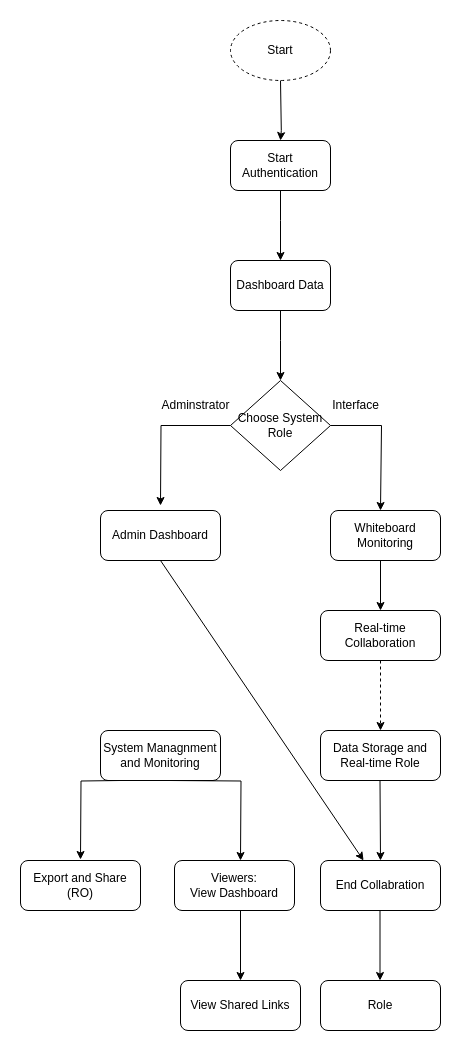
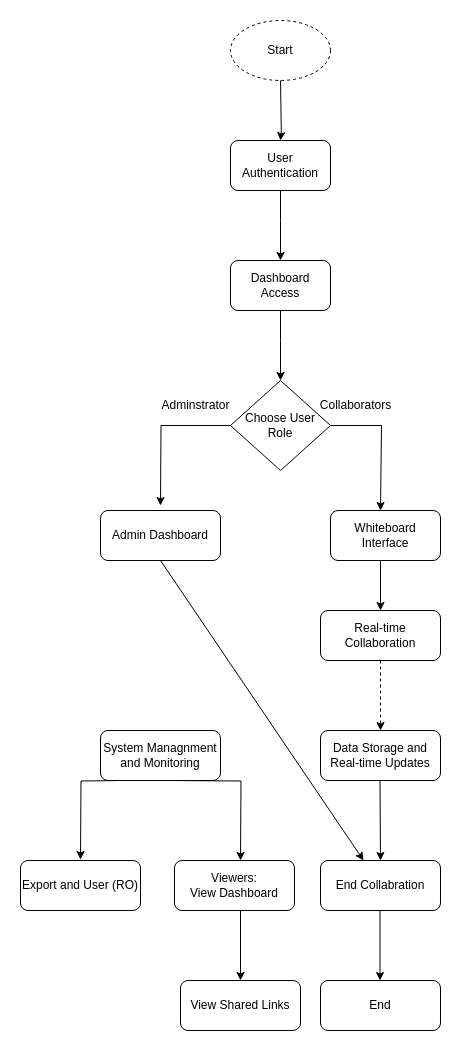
- <mxCell id="4" value="Start Authentication" style="rounded=1;whiteSpace=wrap;html=1;" vertex="1" parent="1"><mxGeometry x="230" y="140" width="100" height="50" as="geometry" /></mxCell>
+ <mxCell id="4" value="User Authentication" style="rounded=1;whiteSpace=wrap;html=1;" vertex="1" parent="1"><mxGeometry x="230" y="140" width="100" height="50" as="geometry" /></mxCell>
- <mxCell id="6" value="Dashboard Data" style="rounded=1;whiteSpace=wrap;html=1;" vertex="1" parent="1"><mxGeometry x="230" y="260" width="100" height="50" as="geometry" /></mxCell>
+ <mxCell id="6" value="Dashboard Access" style="rounded=1;whiteSpace=wrap;html=1;" vertex="1" parent="1"><mxGeometry x="230" y="260" width="100" height="50" as="geometry" /></mxCell>
- <mxCell id="14" value="Interface" style="text;html=1;align=center;verticalAlign=middle;resizable=0;points=[];autosize=1;strokeColor=none;fillColor=none;" vertex="1" parent="1"><mxGeometry x="310" y="390" width="90" height="30" as="geometry" /></mxCell>
+ <mxCell id="14" value="Collaborators" style="text;html=1;align=center;verticalAlign=middle;resizable=0;points=[];autosize=1;strokeColor=none;fillColor=none;" vertex="1" parent="1"><mxGeometry x="310" y="390" width="90" height="30" as="geometry" /></mxCell>
- <mxCell id="8" value="Choose System Role" style="rhombus;whiteSpace=wrap;html=1;" vertex="1" parent="1"><mxGeometry x="230" y="380" width="100" height="90" as="geometry" /></mxCell>
+ <mxCell id="8" value="Choose User Role" style="rhombus;whiteSpace=wrap;html=1;" vertex="1" parent="1"><mxGeometry x="230" y="380" width="100" height="90" as="geometry" /></mxCell>
- <mxCell id="11" value="Whiteboard Monitoring" style="rounded=1;whiteSpace=wrap;html=1;" vertex="1" parent="1"><mxGeometry x="330" y="510" width="110" height="50" as="geometry" /></mxCell>
+ <mxCell id="11" value="Whiteboard Interface" style="rounded=1;whiteSpace=wrap;html=1;" vertex="1" parent="1"><mxGeometry x="330" y="510" width="110" height="50" as="geometry" /></mxCell>
- <mxCell id="20" value="Data Storage and Real-time Role" style="rounded=1;whiteSpace=wrap;html=1;" vertex="1" parent="1"><mxGeometry x="320" y="730" width="120" height="50" as="geometry" /></mxCell>
+ <mxCell id="20" value="Data Storage and Real-time Updates" style="rounded=1;whiteSpace=wrap;html=1;" vertex="1" parent="1"><mxGeometry x="320" y="730" width="120" height="50" as="geometry" /></mxCell>
- <mxCell id="24" value="Export and Share (RO)" style="rounded=1;whiteSpace=wrap;html=1;" vertex="1" parent="1"><mxGeometry x="20" y="860" width="120" height="50" as="geometry" /></mxCell>
+ <mxCell id="24" value="Export and User (RO)" style="rounded=1;whiteSpace=wrap;html=1;" vertex="1" parent="1"><mxGeometry x="20" y="860" width="120" height="50" as="geometry" /></mxCell>
- <mxCell id="30" value="Role" style="rounded=1;whiteSpace=wrap;html=1;" vertex="1" parent="1"><mxGeometry x="320" y="980" width="120" height="50" as="geometry" /></mxCell>
+ <mxCell id="30" value="End" style="rounded=1;whiteSpace=wrap;html=1;" vertex="1" parent="1"><mxGeometry x="320" y="980" width="120" height="50" as="geometry" /></mxCell>
